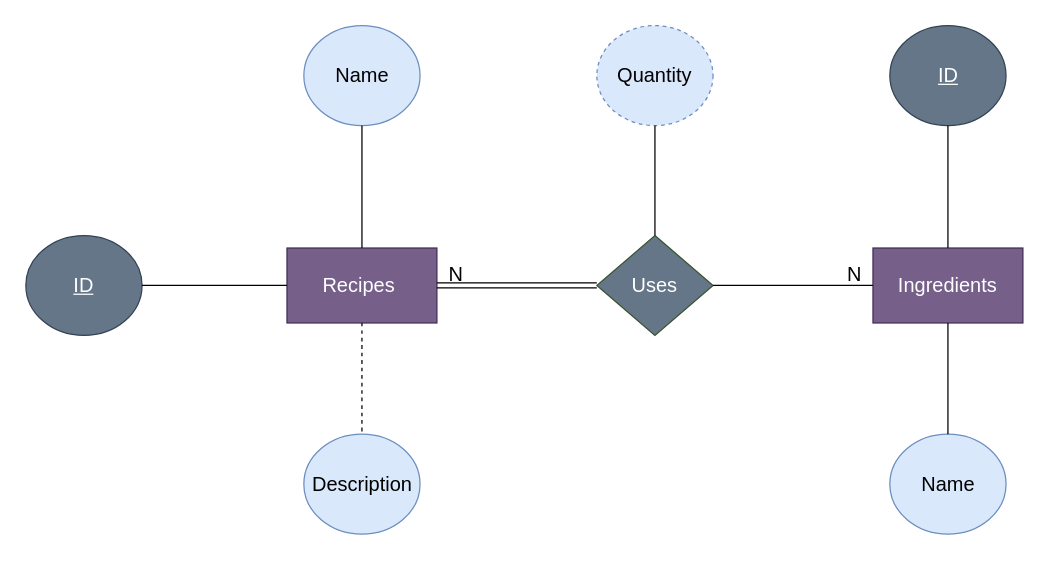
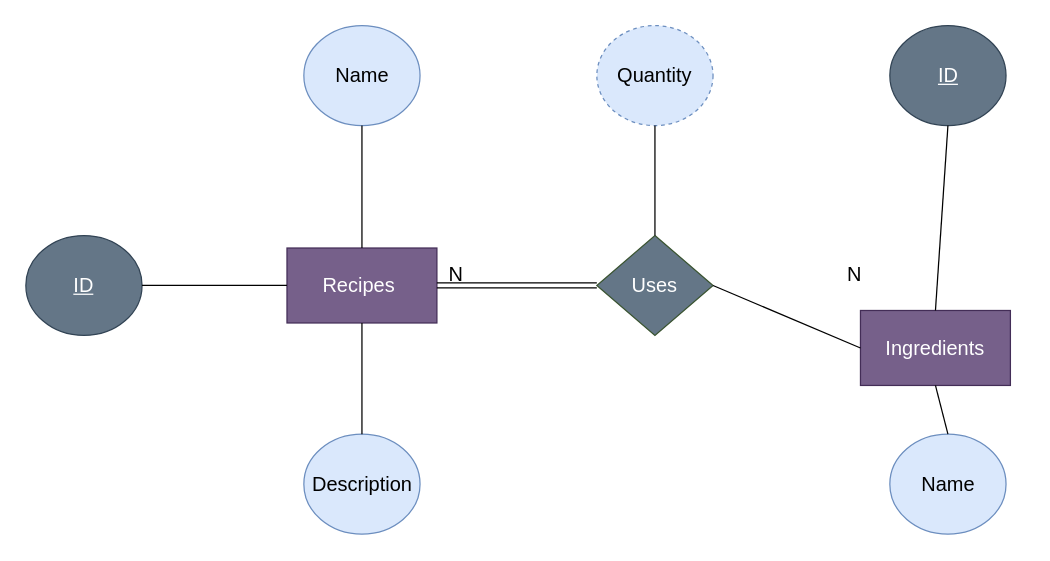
- <mxCell id="5" value="Ingredients" style="rounded=0;whiteSpace=wrap;html=1;fontSize=16;fillColor=#76608a;fontColor=#ffffff;strokeColor=#432D57;" vertex="1" parent="1"><mxGeometry x="698" y="198" width="120" height="60" as="geometry" /></mxCell>
+ <mxCell id="5" value="Ingredients" style="rounded=0;whiteSpace=wrap;html=1;fontSize=16;fillColor=#76608a;fontColor=#ffffff;strokeColor=#432D57;" vertex="1" parent="1"><mxGeometry x="688" y="248" width="120" height="60" as="geometry" /></mxCell>
- <mxCell id="14" value="" style="endArrow=none;html=1;rounded=0;fontSize=12;startSize=8;endSize=8;curved=1;exitX=0.5;exitY=1;exitDx=0;exitDy=0;entryX=0.5;entryY=0;entryDx=0;entryDy=0;dashed=1;" edge="1" parent="1" source="2" target="10"><mxGeometry width="50" height="50" relative="1" as="geometry"><mxPoint x="309" y="218" as="sourcePoint" /><mxPoint x="309" y="120" as="targetPoint" /></mxGeometry></mxCell>
+ <mxCell id="14" value="" style="endArrow=none;html=1;rounded=0;fontSize=12;startSize=8;endSize=8;curved=1;exitX=0.5;exitY=1;exitDx=0;exitDy=0;entryX=0.5;entryY=0;entryDx=0;entryDy=0;" edge="1" parent="1" source="2" target="10"><mxGeometry width="50" height="50" relative="1" as="geometry"><mxPoint x="309" y="218" as="sourcePoint" /><mxPoint x="309" y="120" as="targetPoint" /></mxGeometry></mxCell>
